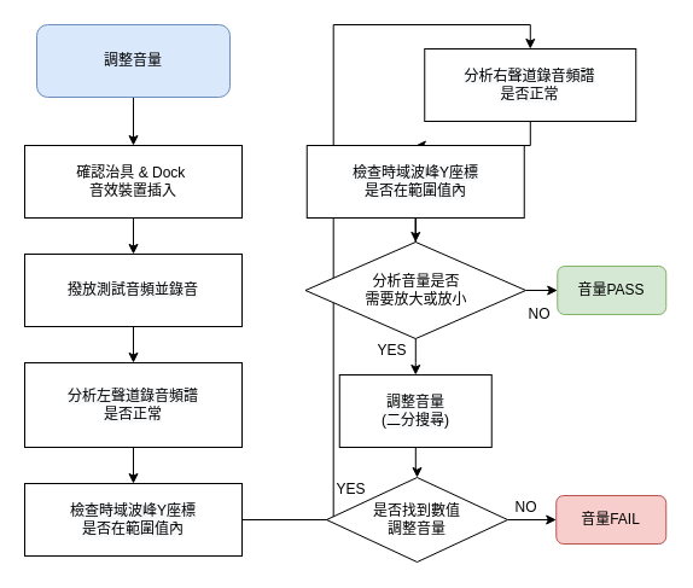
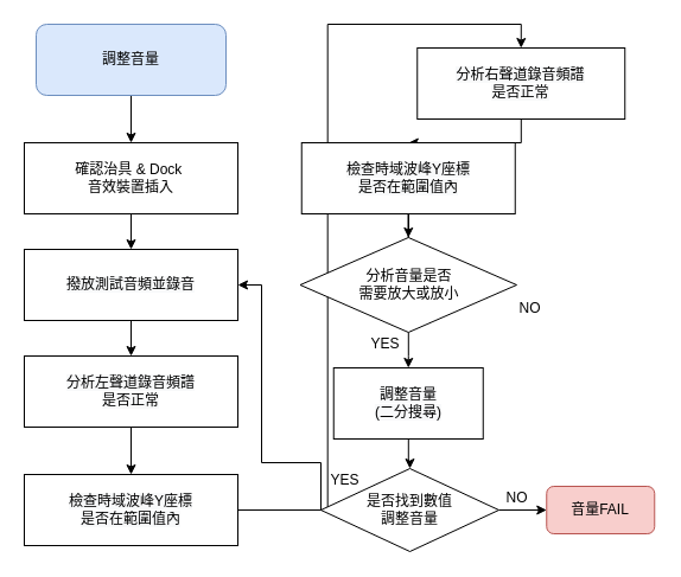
- <mxCell id="17" value="" style="edgeStyle=orthogonalEdgeStyle;rounded=0;orthogonalLoop=1;jettySize=auto;html=1;" parent="1" source="18" target="19" edge="1"><mxGeometry relative="1" as="geometry" /></mxCell>
- <mxCell id="19" value="音量PASS" style="rounded=1;whiteSpace=wrap;html=1;fillColor=#d5e8d4;strokeColor=#82b366;" parent="1" vertex="1"><mxGeometry x="461.25" y="220" width="90" height="40" as="geometry" /></mxCell>
- <mxCell id="11" value="&lt;span style=&quot;color: rgb(0 , 0 , 0) ; font-family: &amp;#34;helvetica&amp;#34; ; font-size: 12px ; font-style: normal ; font-weight: 400 ; letter-spacing: normal ; text-align: center ; text-indent: 0px ; text-transform: none ; word-spacing: 0px ; background-color: rgb(248 , 249 , 250) ; display: inline ; float: none&quot;&gt;分析左聲道錄音頻譜&lt;br&gt;是否正常&lt;br&gt;&lt;/span&gt;" style="rounded=0;whiteSpace=wrap;html=1;" parent="1" vertex="1"><mxGeometry x="20" y="300" width="180" height="70" as="geometry" /></mxCell>
+ <mxCell id="11" value="&lt;span style=&quot;color: rgb(0 , 0 , 0) ; font-family: &amp;#34;helvetica&amp;#34; ; font-size: 12px ; font-style: normal ; font-weight: 400 ; letter-spacing: normal ; text-align: center ; text-indent: 0px ; text-transform: none ; word-spacing: 0px ; background-color: rgb(248 , 249 , 250) ; display: inline ; float: none&quot;&gt;分析左聲道錄音頻譜&lt;br&gt;是否正常&lt;br&gt;&lt;/span&gt;" style="rounded=0;whiteSpace=wrap;html=1;" parent="1" vertex="1"><mxGeometry x="20" y="300" width="180" height="60" as="geometry" /></mxCell>
+ <mxCell id="23" style="edgeStyle=orthogonalEdgeStyle;rounded=0;orthogonalLoop=1;jettySize=auto;html=1;entryX=1;entryY=0.5;entryDx=0;entryDy=0;exitX=0;exitY=0.5;exitDx=0;exitDy=0;" parent="1" source="25" target="7" edge="1"><mxGeometry relative="1" as="geometry"><Array as="points"><mxPoint x="270" y="390" /><mxPoint x="220" y="390" /><mxPoint x="220" y="240" /></Array></mxGeometry></mxCell>
